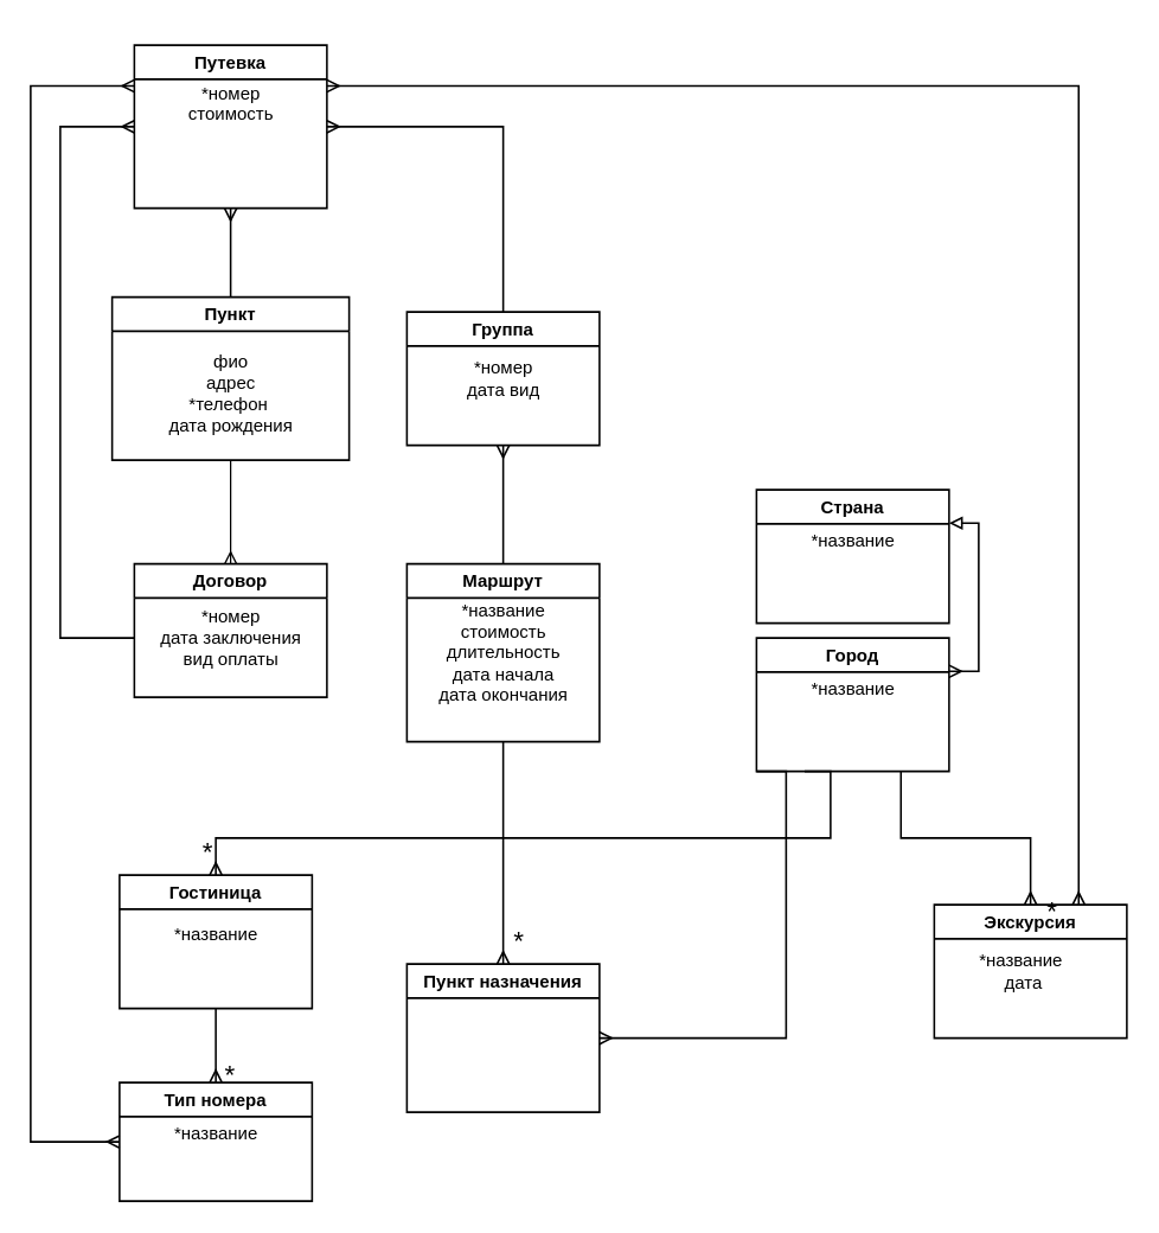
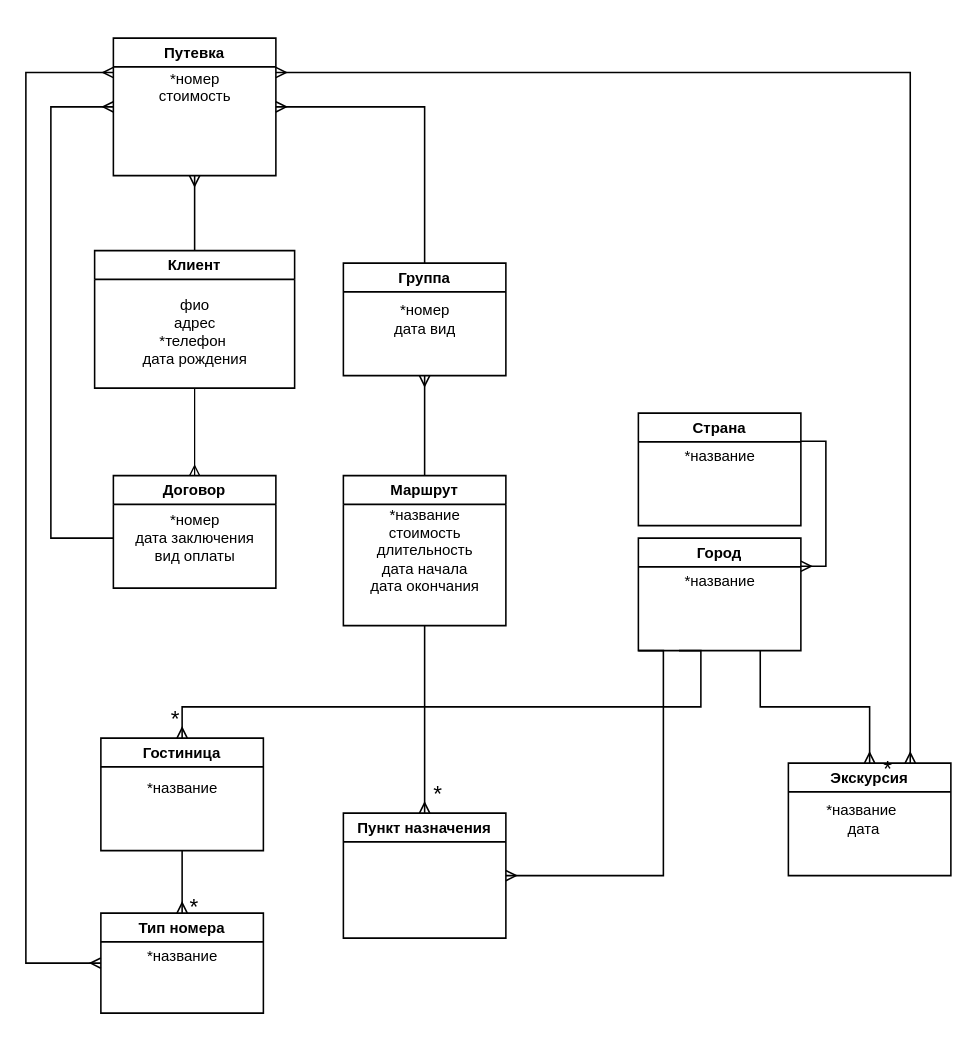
- <mxCell id="7" value="Пункт" style="swimlane;whiteSpace=wrap;html=1;startSize=23;strokeWidth=1.25;" parent="1" vertex="1"><mxGeometry x="75" y="200" width="160" height="110" as="geometry" /></mxCell>
+ <mxCell id="7" value="Клиент" style="swimlane;whiteSpace=wrap;html=1;startSize=23;strokeWidth=1.25;" parent="1" vertex="1"><mxGeometry x="75" y="200" width="160" height="110" as="geometry" /></mxCell>
- <mxCell id="18" style="edgeStyle=orthogonalEdgeStyle;rounded=0;orthogonalLoop=1;jettySize=auto;html=1;exitX=1;exitY=0.25;exitDx=0;exitDy=0;entryX=1;entryY=0.25;entryDx=0;entryDy=0;endArrow=block;endFill=0;startArrow=ERmany;startFill=0;strokeWidth=1.25;" parent="1" source="19" target="15" edge="1"><mxGeometry relative="1" as="geometry" /></mxCell>
+ <mxCell id="18" style="edgeStyle=orthogonalEdgeStyle;rounded=0;orthogonalLoop=1;jettySize=auto;html=1;exitX=1;exitY=0.25;exitDx=0;exitDy=0;entryX=1;entryY=0.25;entryDx=0;entryDy=0;endArrow=none;endFill=0;startArrow=ERmany;startFill=0;strokeWidth=1.25;" parent="1" source="19" target="15" edge="1"><mxGeometry relative="1" as="geometry" /></mxCell>
